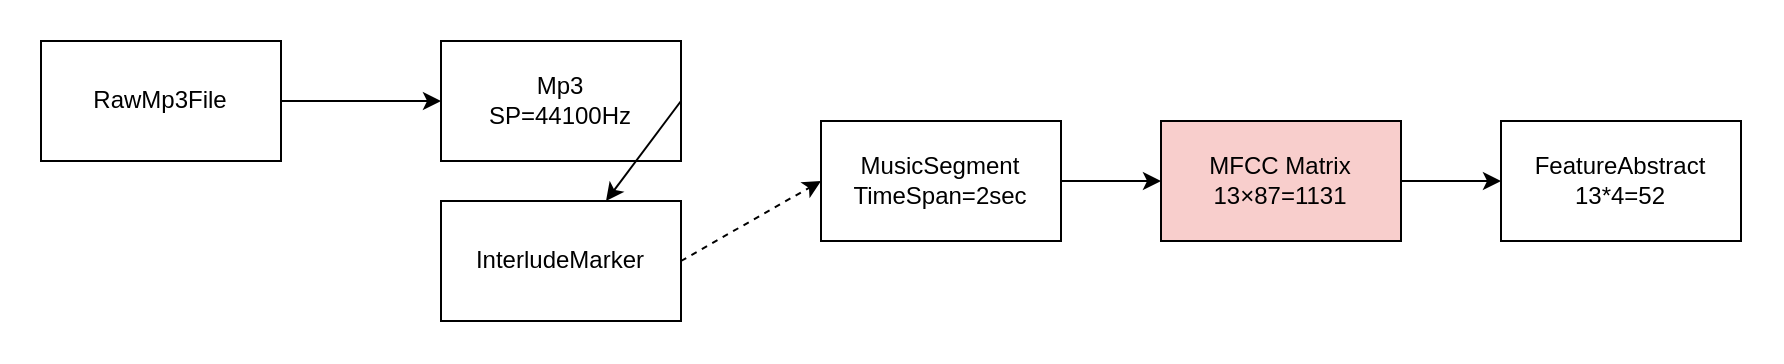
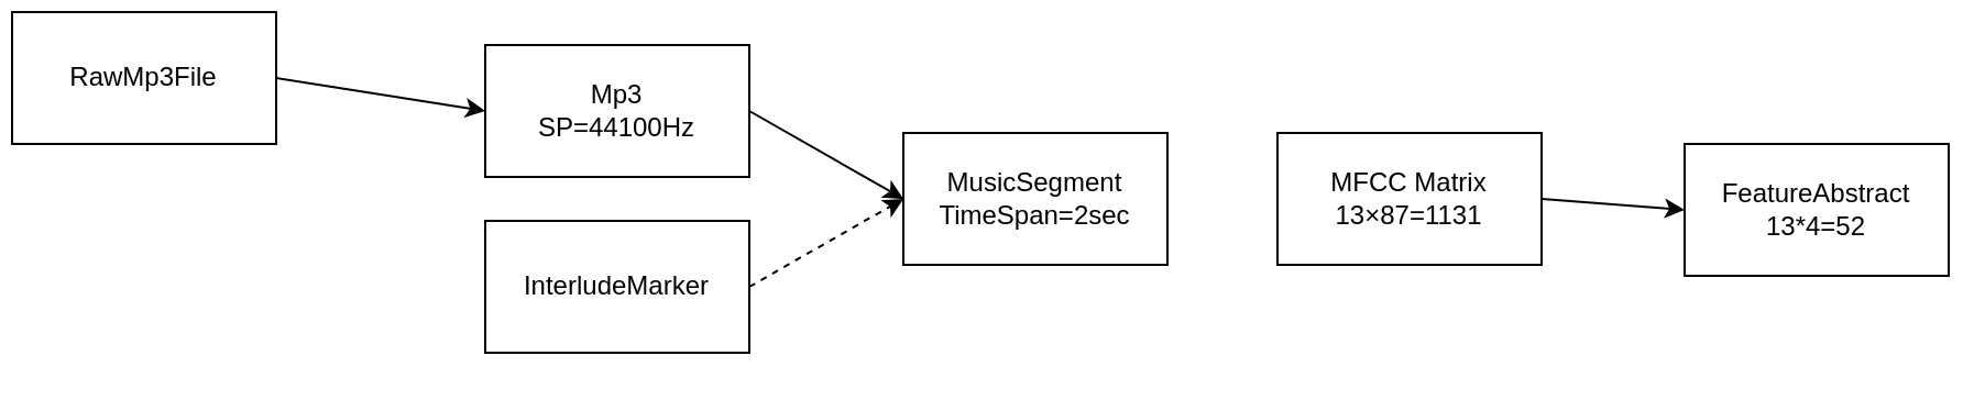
- <mxCell id="2" value="RawMp3File" style="rounded=0;whiteSpace=wrap;html=1;" vertex="1" parent="1"><mxGeometry x="20" y="20" width="120" height="60" as="geometry" /></mxCell>
+ <mxCell id="2" value="RawMp3File" style="rounded=0;whiteSpace=wrap;html=1;" vertex="1" parent="1"><mxGeometry x="5" y="5" width="120" height="60" as="geometry" /></mxCell>
- <mxCell id="7" value="" style="endArrow=classic;html=1;rounded=0;exitX=1;exitY=0.5;exitDx=0;exitDy=0;" edge="1" parent="1" source="4" target="3"><mxGeometry width="50" height="50" relative="1" as="geometry"><mxPoint x="370" y="210" as="sourcePoint" /><mxPoint x="420" y="160" as="targetPoint" /></mxGeometry></mxCell>
+ <mxCell id="7" value="" style="endArrow=classic;html=1;rounded=0;exitX=1;exitY=0.5;exitDx=0;exitDy=0;entryX=0;entryY=0.5;entryDx=0;entryDy=0;" edge="1" parent="1" source="4" target="6"><mxGeometry width="50" height="50" relative="1" as="geometry"><mxPoint x="370" y="210" as="sourcePoint" /><mxPoint x="420" y="160" as="targetPoint" /></mxGeometry></mxCell>
- <mxCell id="9" value="" style="endArrow=classic;html=1;rounded=0;exitX=1;exitY=0.5;exitDx=0;exitDy=0;entryX=0;entryY=0.5;entryDx=0;entryDy=0;" edge="1" parent="1" source="6" target="10"><mxGeometry width="50" height="50" relative="1" as="geometry"><mxPoint x="640" y="380" as="sourcePoint" /><mxPoint x="610" y="90" as="targetPoint" /></mxGeometry></mxCell>
- <mxCell id="10" value="MFCC Matrix&lt;br&gt;13×87=1131" style="rounded=0;whiteSpace=wrap;html=1;fillColor=#f8cecc;" vertex="1" parent="1"><mxGeometry x="580" y="60" width="120" height="60" as="geometry" /></mxCell>
+ <mxCell id="10" value="MFCC Matrix&lt;br&gt;13×87=1131" style="rounded=0;whiteSpace=wrap;html=1;" vertex="1" parent="1"><mxGeometry x="580" y="60" width="120" height="60" as="geometry" /></mxCell>
- <mxCell id="11" value="FeatureAbstract&lt;br&gt;13*4=52" style="rounded=0;whiteSpace=wrap;html=1;" vertex="1" parent="1"><mxGeometry x="750" y="60" width="120" height="60" as="geometry" /></mxCell>
+ <mxCell id="11" value="FeatureAbstract&lt;br&gt;13*4=52" style="rounded=0;whiteSpace=wrap;html=1;" vertex="1" parent="1"><mxGeometry x="765" y="65" width="120" height="60" as="geometry" /></mxCell>
